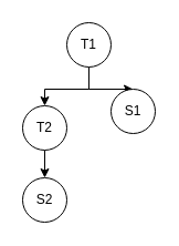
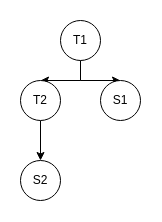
- <mxCell id="7" value="T2" style="ellipse;whiteSpace=wrap;html=1;aspect=fixed;" vertex="1" parent="1"><mxGeometry x="20" y="95" width="40" height="40" as="geometry" /></mxCell>
+ <mxCell id="7" value="T2" style="ellipse;whiteSpace=wrap;html=1;aspect=fixed;" vertex="1" parent="1"><mxGeometry x="20" y="80" width="40" height="40" as="geometry" /></mxCell>
